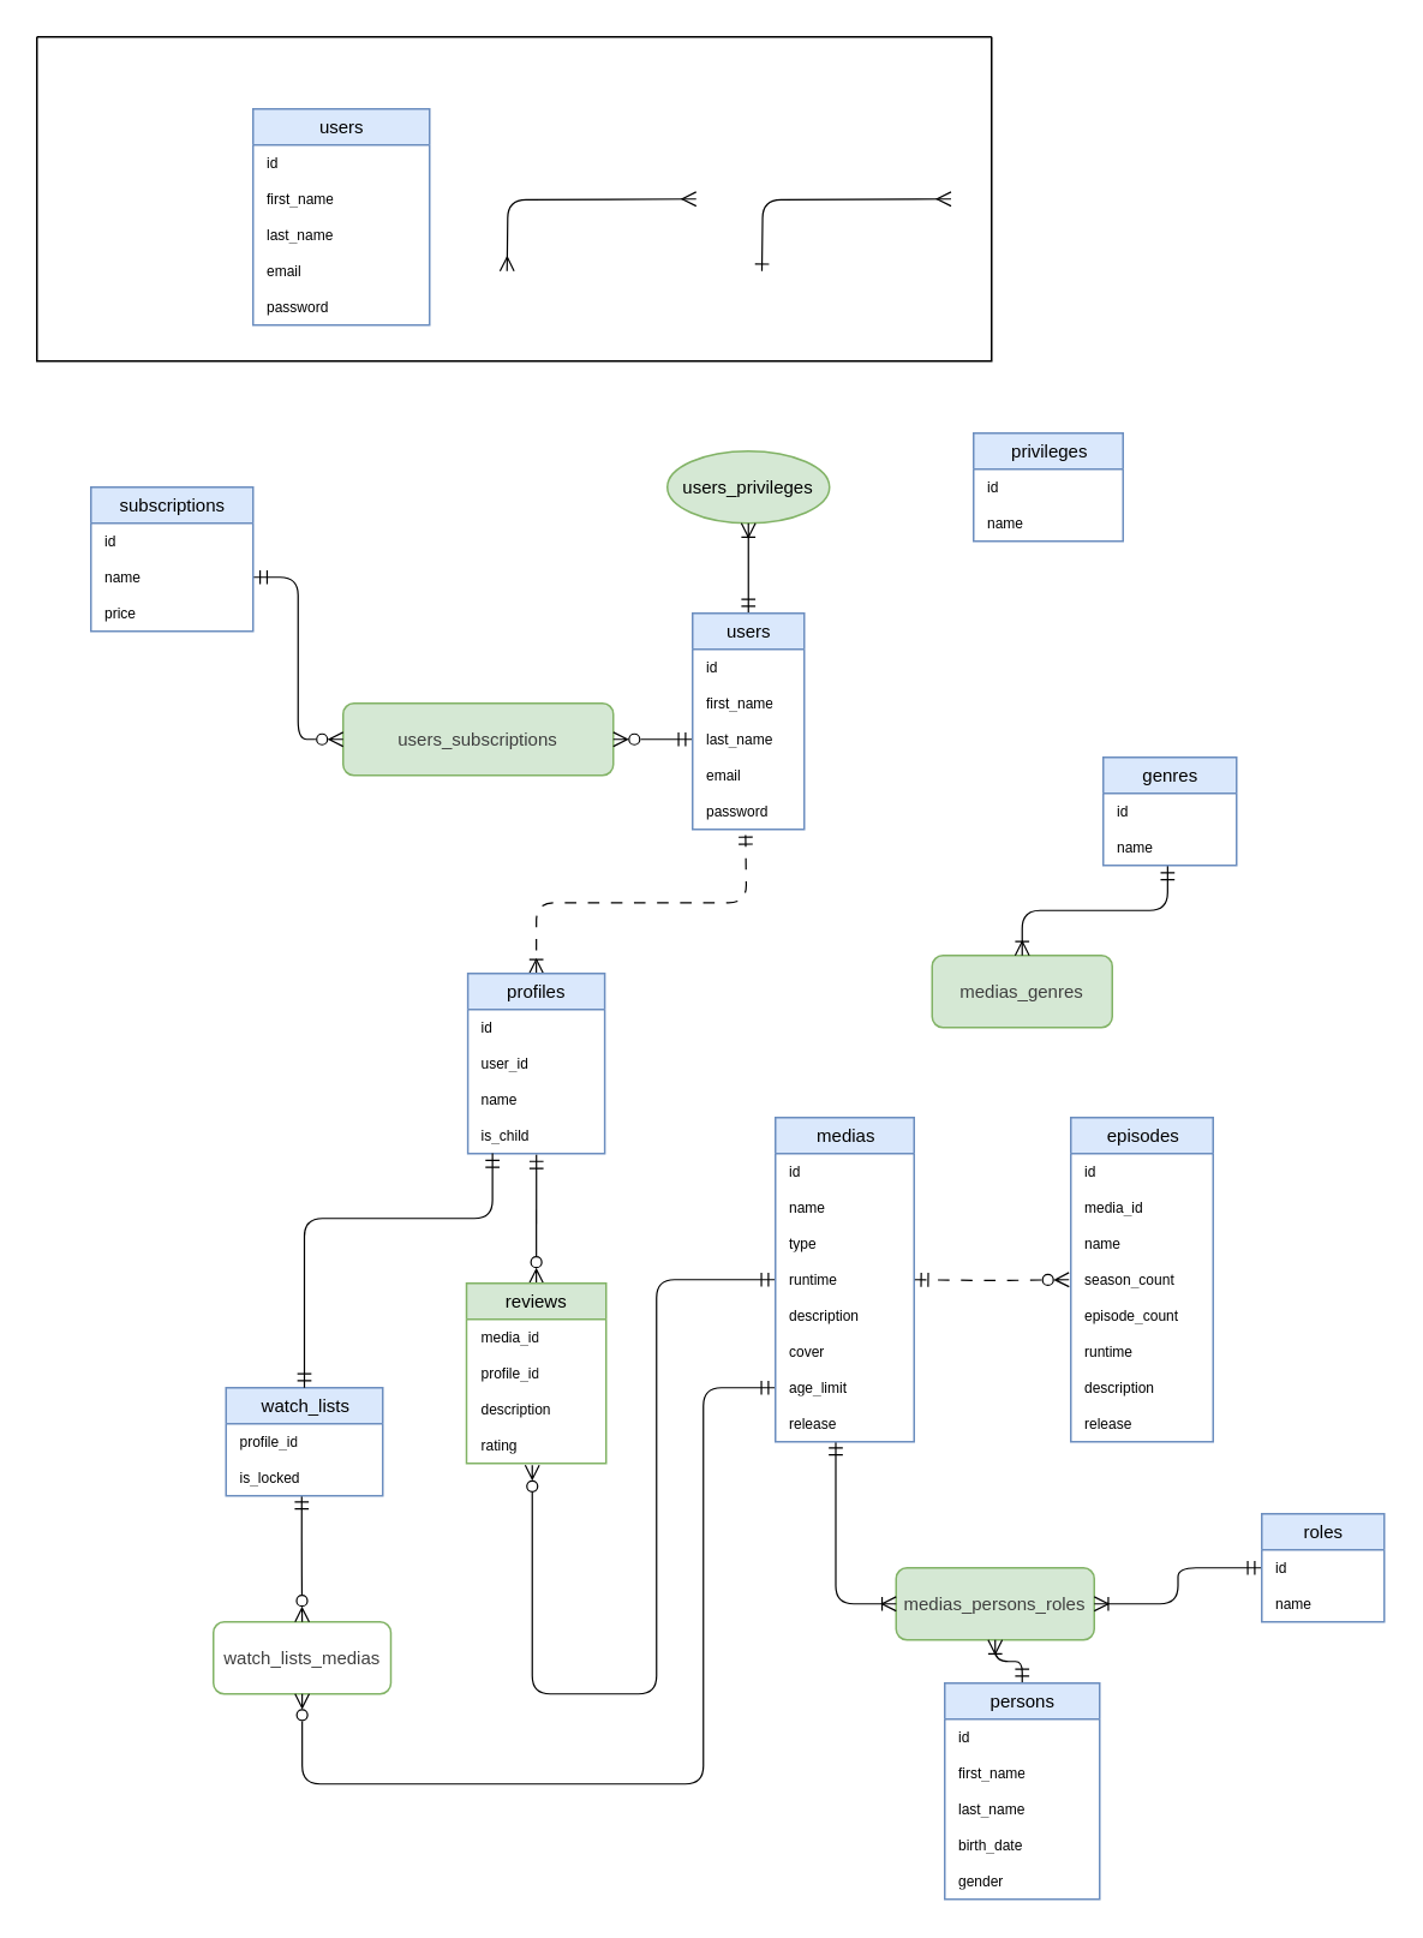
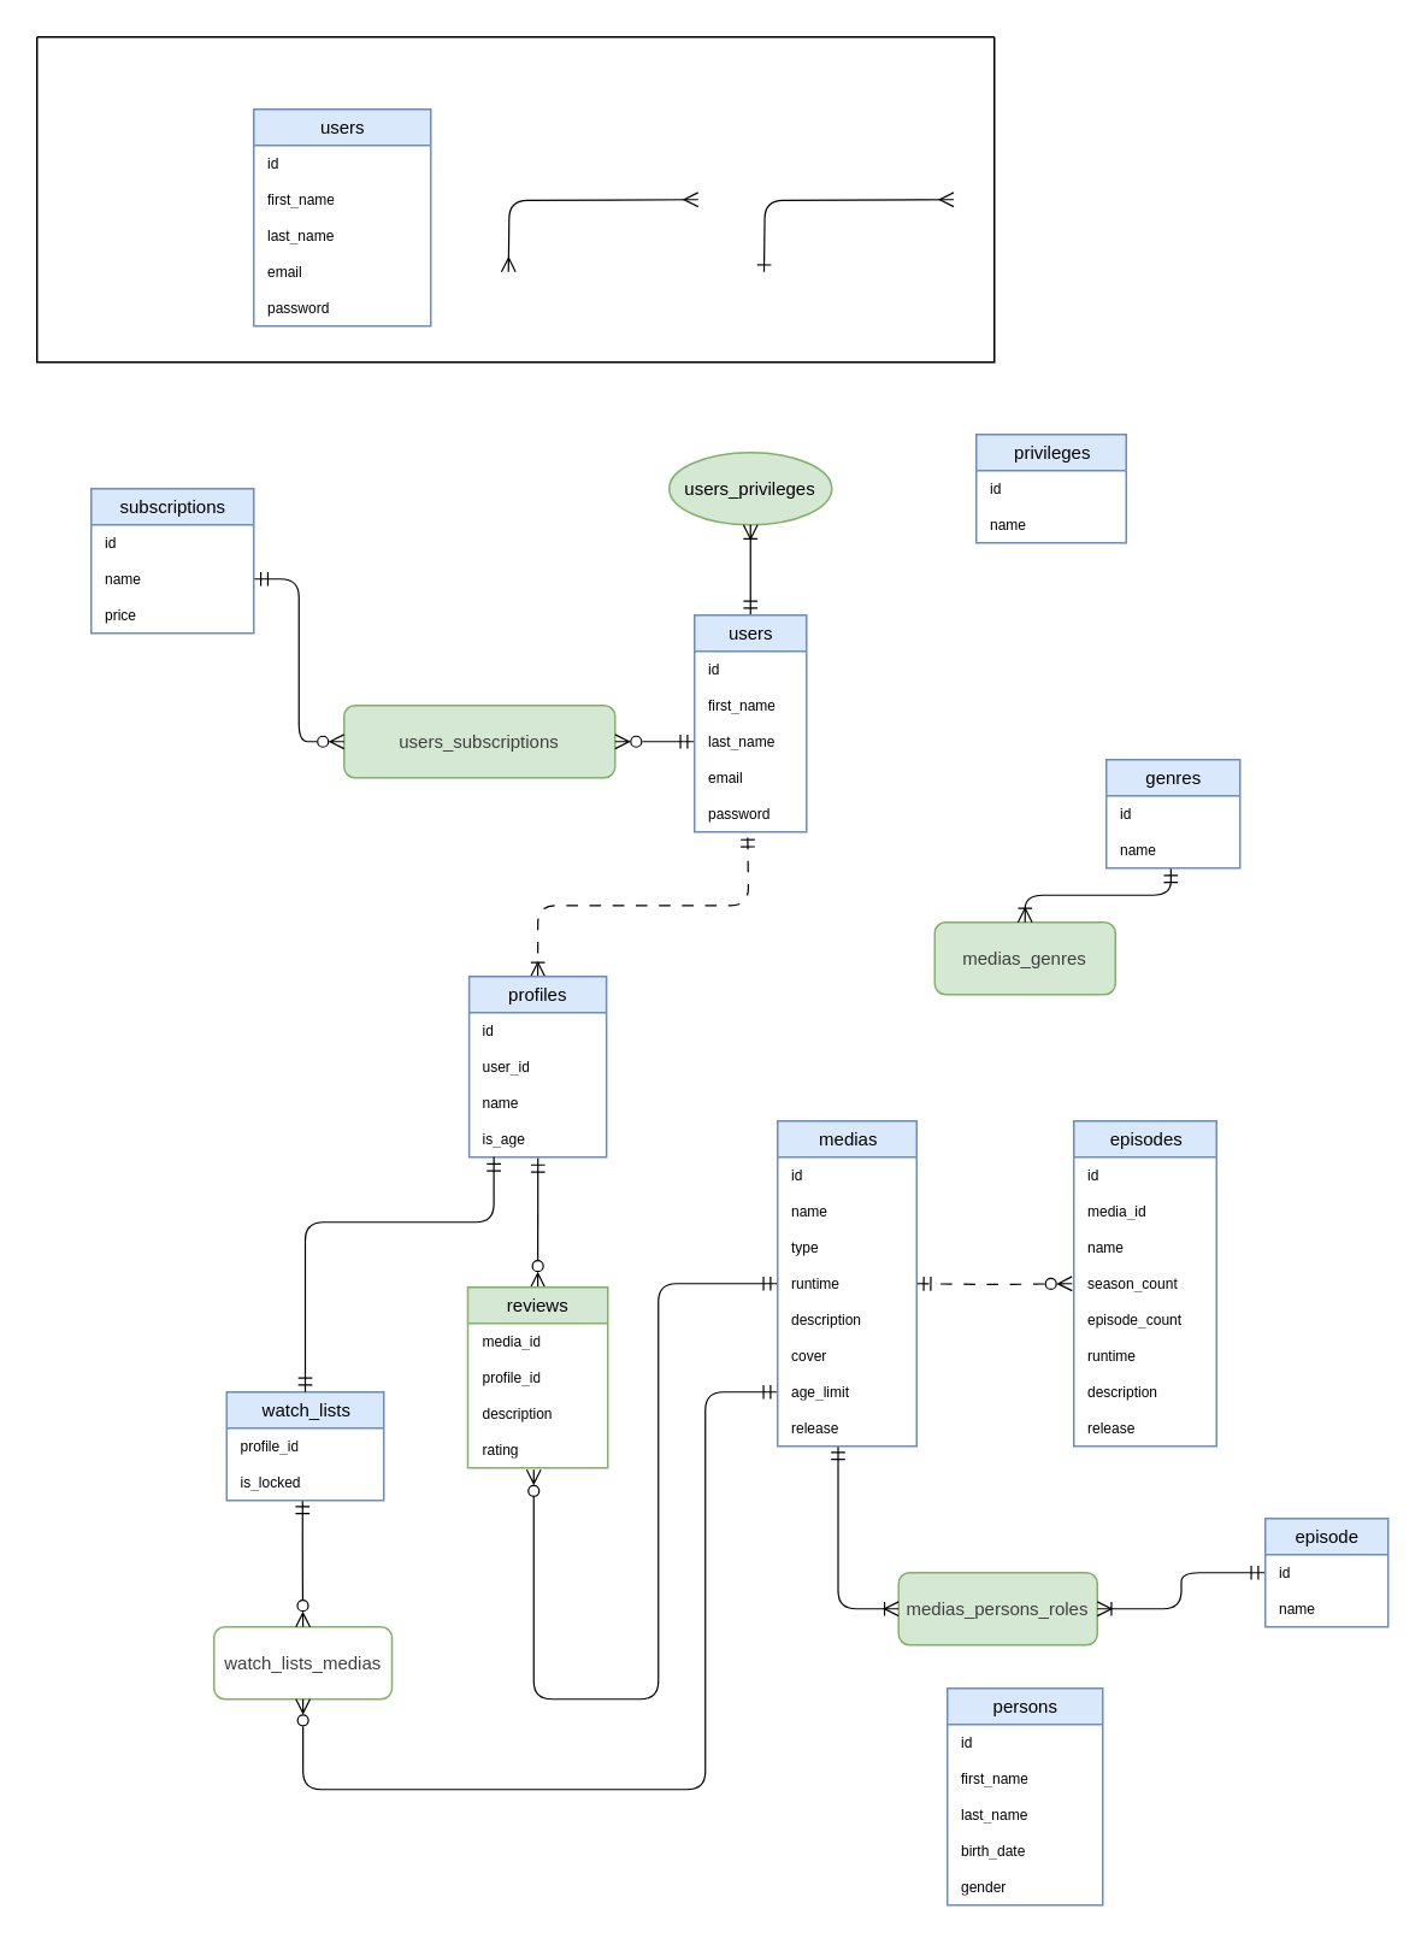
- <mxCell id="9" value="&lt;span style=&quot;color: rgb(63, 63, 63); font-size: 10px;&quot;&gt;medias_genres&lt;/span&gt;" style="rounded=1;whiteSpace=wrap;html=1;fillColor=#d5e8d4;strokeColor=#82b366;" parent="1" vertex="1"><mxGeometry x="517" y="530" width="100" height="40" as="geometry" /></mxCell>
+ <mxCell id="9" value="&lt;span style=&quot;color: rgb(63, 63, 63); font-size: 10px;&quot;&gt;medias_genres&lt;/span&gt;" style="rounded=1;whiteSpace=wrap;html=1;fillColor=#d5e8d4;strokeColor=#82b366;" parent="1" vertex="1"><mxGeometry x="517" y="510" width="100" height="40" as="geometry" /></mxCell>
- <mxCell id="64" value="is_child" style="shape=partialRectangle;connectable=0;fillColor=none;top=0;left=0;bottom=0;right=0;editable=1;overflow=hidden;whiteSpace=wrap;html=1;align=left;fontSize=8;spacingLeft=6;" parent="63" vertex="1"><mxGeometry width="76" height="20" as="geometry"><mxRectangle width="76" height="20" as="alternateBounds" /></mxGeometry></mxCell>
+ <mxCell id="64" value="is_age" style="shape=partialRectangle;connectable=0;fillColor=none;top=0;left=0;bottom=0;right=0;editable=1;overflow=hidden;whiteSpace=wrap;html=1;align=left;fontSize=8;spacingLeft=6;" parent="63" vertex="1"><mxGeometry width="76" height="20" as="geometry"><mxRectangle width="76" height="20" as="alternateBounds" /></mxGeometry></mxCell>
- <mxCell id="70" value="&lt;span style=&quot;font-weight: normal;&quot;&gt;&lt;font style=&quot;font-size: 10px;&quot;&gt;roles&lt;/font&gt;&lt;/span&gt;" style="shape=table;startSize=20;container=1;collapsible=1;childLayout=tableLayout;fixedRows=1;rowLines=0;fontStyle=1;align=center;resizeLast=1;html=1;fontSize=8;fillColor=#dae8fc;strokeColor=#6c8ebf;swimlaneLine=1;shadow=0;rounded=0;columnLines=1;swimlaneHead=1;swimlaneBody=1;horizontal=1;top=1;bottom=1;left=1;right=1;connectable=1;allowArrows=1;" parent="1" vertex="1"><mxGeometry x="700" y="840" width="68" height="60" as="geometry" /></mxCell>
+ <mxCell id="70" value="&lt;span style=&quot;font-weight: normal;&quot;&gt;&lt;font style=&quot;font-size: 10px;&quot;&gt;episode&lt;/font&gt;&lt;/span&gt;" style="shape=table;startSize=20;container=1;collapsible=1;childLayout=tableLayout;fixedRows=1;rowLines=0;fontStyle=1;align=center;resizeLast=1;html=1;fontSize=8;fillColor=#dae8fc;strokeColor=#6c8ebf;swimlaneLine=1;shadow=0;rounded=0;columnLines=1;swimlaneHead=1;swimlaneBody=1;horizontal=1;top=1;bottom=1;left=1;right=1;connectable=1;allowArrows=1;" parent="1" vertex="1"><mxGeometry x="700" y="840" width="68" height="60" as="geometry" /></mxCell>
- <mxCell id="16" style="edgeStyle=orthogonalEdgeStyle;html=1;endArrow=ERmandOne;endFill=0;startArrow=ERoneToMany;startFill=0;strokeWidth=0.8;entryX=0.5;entryY=0;entryDx=0;entryDy=0;exitX=0.5;exitY=1;exitDx=0;exitDy=0;" parent="1" source="11" target="89" edge="1"><mxGeometry relative="1" as="geometry"><mxPoint x="552" y="1000" as="targetPoint" /><mxPoint x="452" y="960" as="sourcePoint" /></mxGeometry></mxCell>
